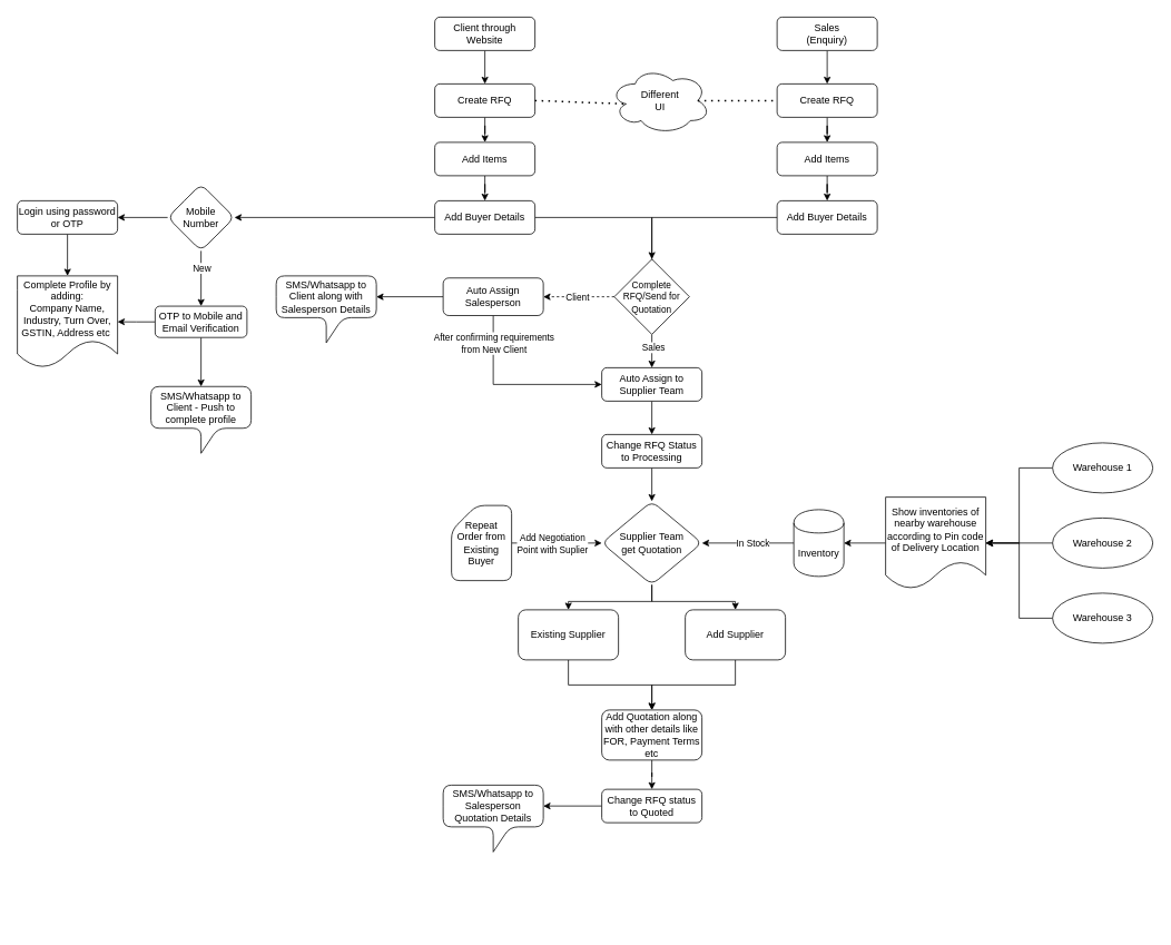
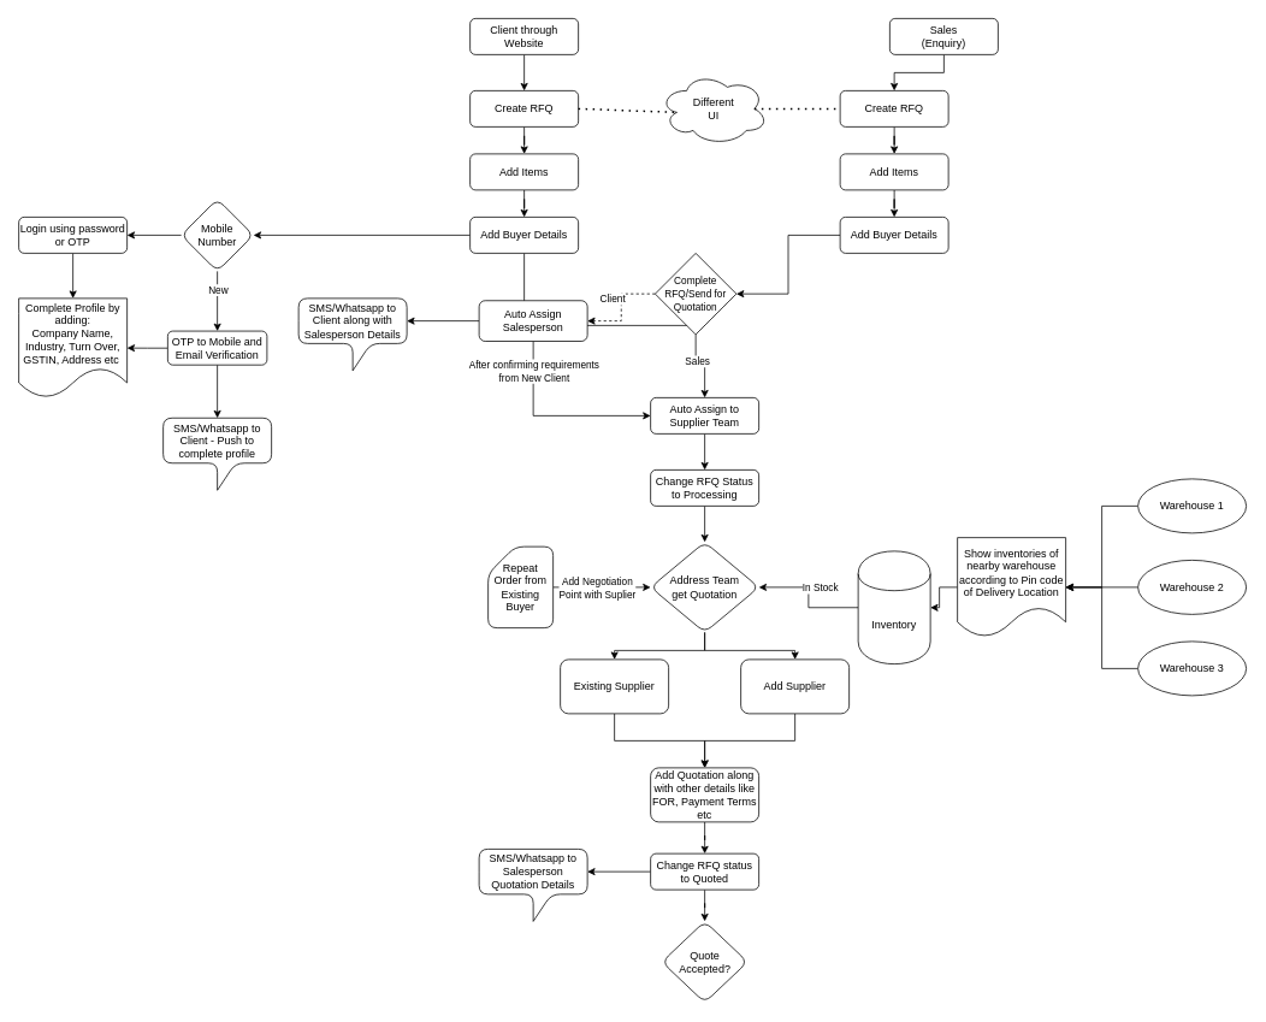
- <mxCell id="5" value="Sales&lt;br&gt;(Enquiry)" style="rounded=1;whiteSpace=wrap;html=1;fontSize=12;glass=0;strokeWidth=1;shadow=0;" vertex="1" parent="1"><mxGeometry x="930" y="20" width="120" height="40" as="geometry" /></mxCell>
+ <mxCell id="5" value="Sales&lt;br&gt;(Enquiry)" style="rounded=1;whiteSpace=wrap;html=1;fontSize=12;glass=0;strokeWidth=1;shadow=0;" vertex="1" parent="1"><mxGeometry x="985" y="20" width="120" height="40" as="geometry" /></mxCell>
- <mxCell id="17" value="&lt;span&gt;&lt;font style=&quot;font-size: 11px&quot;&gt;Complete RFQ/Send for Quotation&lt;/font&gt;&lt;/span&gt;" style="rhombus;whiteSpace=wrap;html=1;" vertex="1" parent="1"><mxGeometry x="735" y="310" width="90" height="90" as="geometry" /></mxCell>
+ <mxCell id="17" value="&lt;span&gt;&lt;font style=&quot;font-size: 11px&quot;&gt;Complete RFQ/Send for Quotation&lt;/font&gt;&lt;/span&gt;" style="rhombus;whiteSpace=wrap;html=1;" vertex="1" parent="1"><mxGeometry x="725" y="280" width="90" height="90" as="geometry" /></mxCell>
- <mxCell id="55" value="&lt;span&gt;Supplier Team&lt;br&gt;get Quotation&lt;/span&gt;" style="rhombus;whiteSpace=wrap;html=1;rounded=1;shadow=0;" vertex="1" parent="1"><mxGeometry x="720" y="600" width="120" height="100" as="geometry" /></mxCell>
+ <mxCell id="55" value="&lt;span&gt;Address Team&lt;br&gt;get Quotation&lt;/span&gt;" style="rhombus;whiteSpace=wrap;html=1;rounded=1;shadow=0;" vertex="1" parent="1"><mxGeometry x="720" y="600" width="120" height="100" as="geometry" /></mxCell>
- <mxCell id="58" value="Inventory" style="shape=cylinder;whiteSpace=wrap;html=1;boundedLbl=1;backgroundOutline=1;rounded=1;shadow=0;" vertex="1" parent="1"><mxGeometry x="950" y="610" width="60" height="80" as="geometry" /></mxCell>
+ <mxCell id="58" value="Inventory" style="shape=cylinder;whiteSpace=wrap;html=1;boundedLbl=1;backgroundOutline=1;rounded=1;shadow=0;" vertex="1" parent="1"><mxGeometry x="950" y="610" width="80" height="125" as="geometry" /></mxCell>
+ <mxCell id="46" value="" style="edgeStyle=orthogonalEdgeStyle;rounded=0;orthogonalLoop=1;jettySize=auto;html=1;" edge="1" parent="1" source="47" target="74"><mxGeometry relative="1" as="geometry" /></mxCell>
+ <mxCell id="74" value="Quote &lt;br&gt;Accepted?" style="rhombus;whiteSpace=wrap;html=1;rounded=1;shadow=0;" vertex="1" parent="1"><mxGeometry x="732.5" y="1020" width="95" height="90" as="geometry" /></mxCell>
